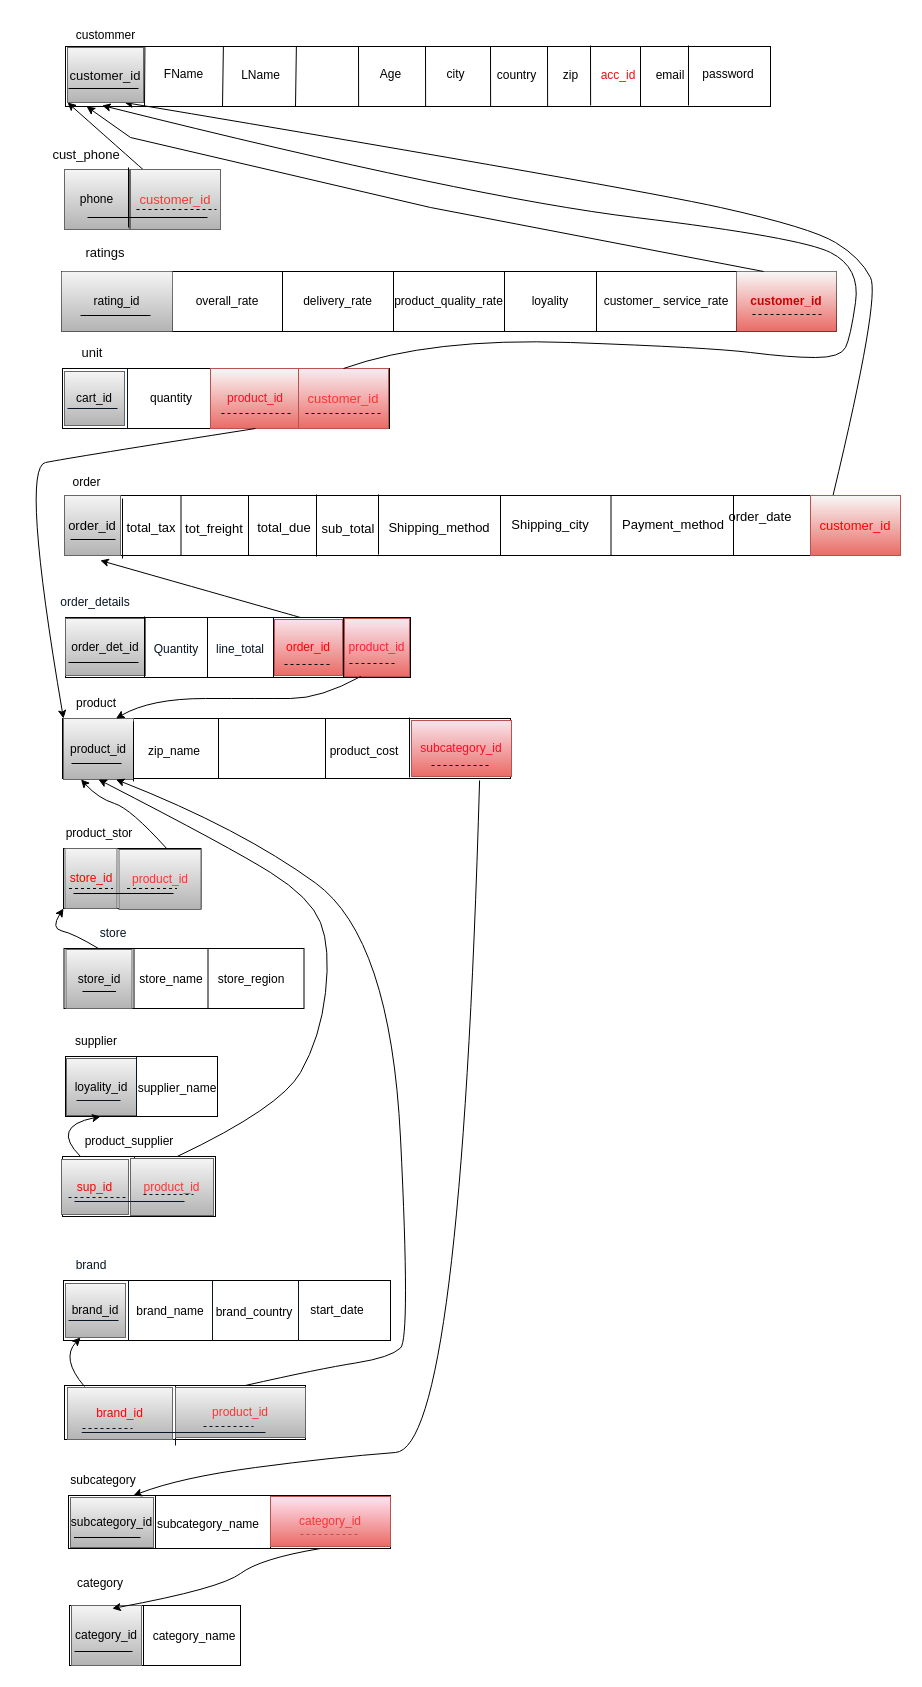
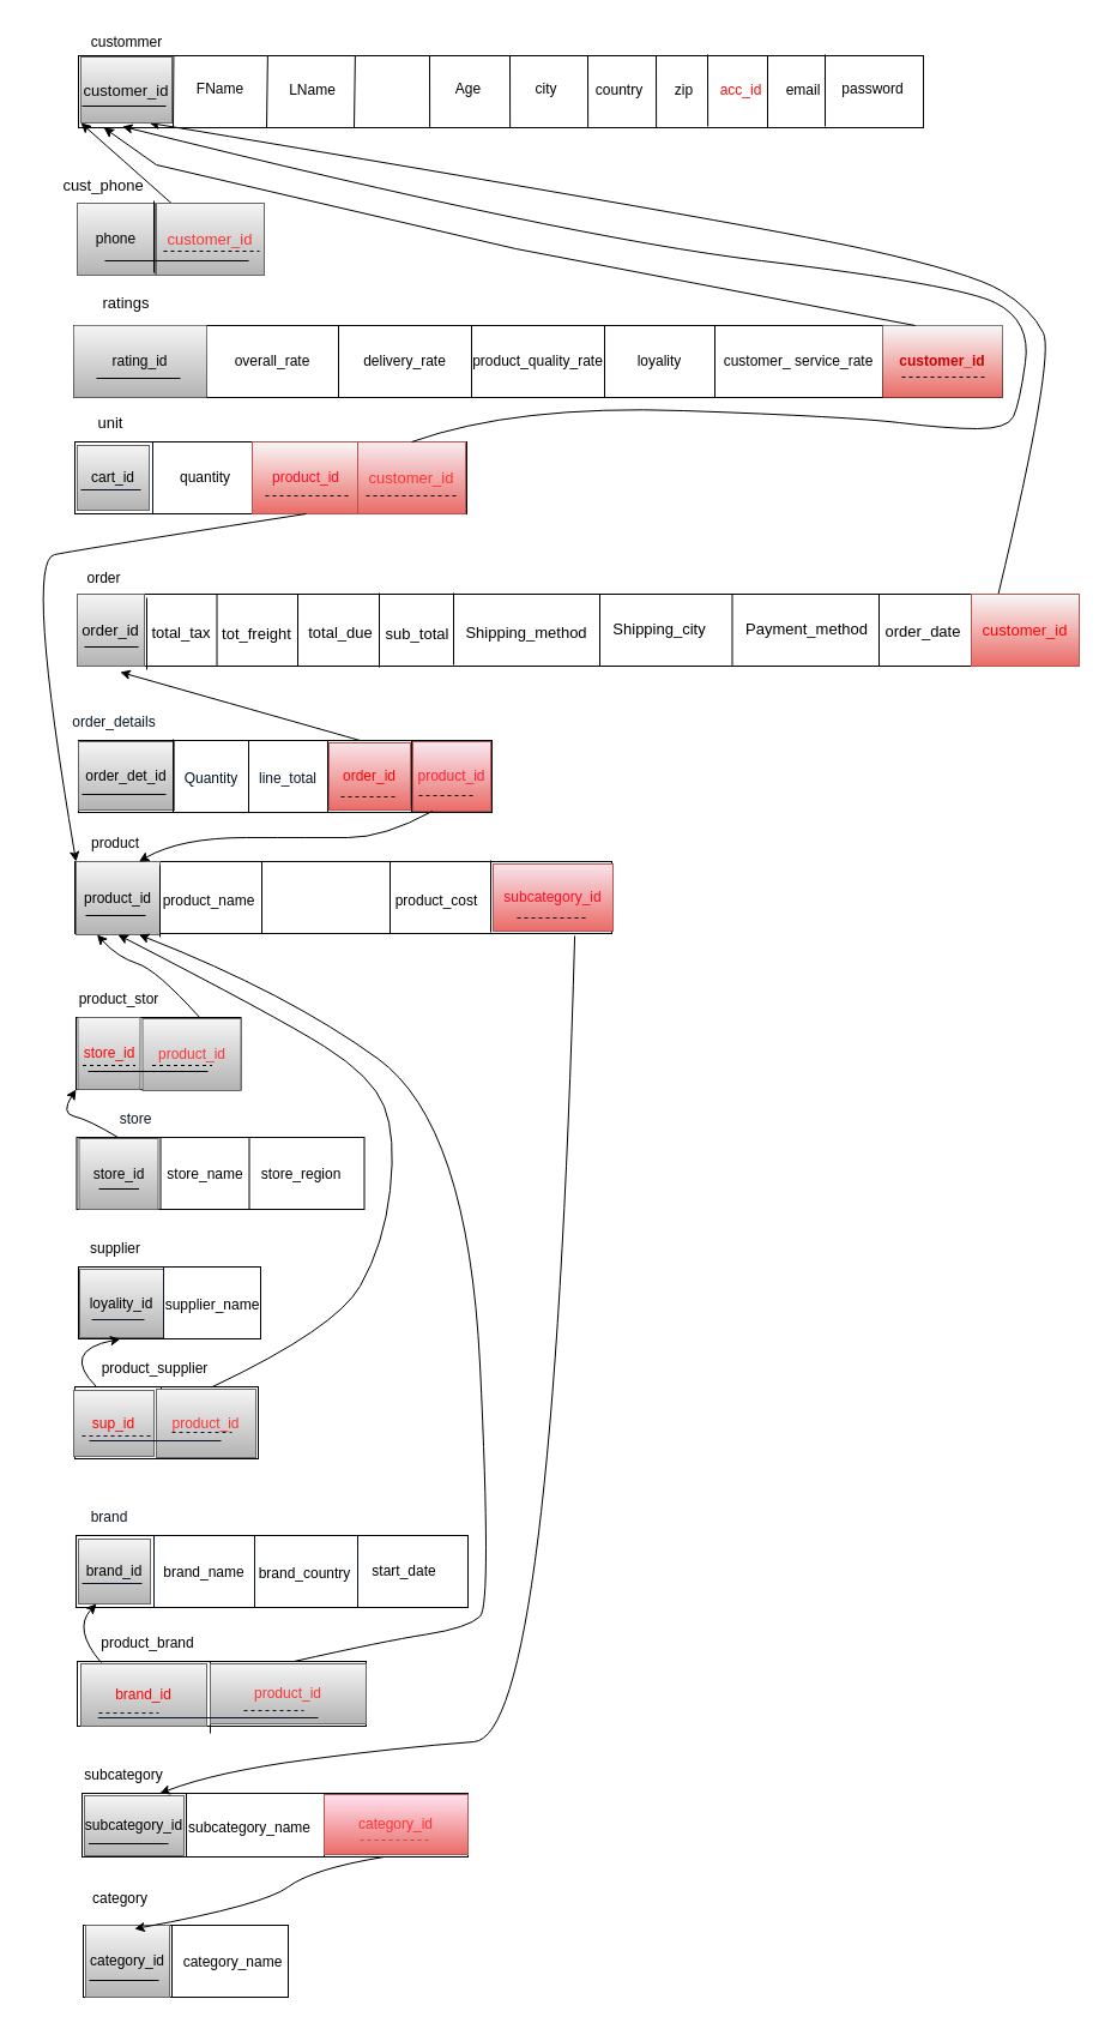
- <mxCell id="45" value="order_date" style="text;html=1;strokeColor=none;fillColor=none;align=center;verticalAlign=middle;whiteSpace=wrap;rounded=0;fontSize=13;" parent="1" vertex="1"><mxGeometry x="730" y="501" width="60" height="30" as="geometry" /></mxCell>
+ <mxCell id="45" value="order_date" style="text;html=1;strokeColor=none;fillColor=none;align=center;verticalAlign=middle;whiteSpace=wrap;rounded=0;fontSize=13;" parent="1" vertex="1"><mxGeometry x="740" y="511" width="60" height="30" as="geometry" /></mxCell>
- <mxCell id="53" value="zip_name" style="text;html=1;strokeColor=none;fillColor=none;align=center;verticalAlign=middle;whiteSpace=wrap;rounded=0;" parent="1" vertex="1"><mxGeometry x="144" y="736" width="60" height="30" as="geometry" /></mxCell>
+ <mxCell id="53" value="product_name" style="text;html=1;strokeColor=none;fillColor=none;align=center;verticalAlign=middle;whiteSpace=wrap;rounded=0;" parent="1" vertex="1"><mxGeometry x="144" y="736" width="60" height="30" as="geometry" /></mxCell>
+ <mxCell id="72" value="product_brand" style="text;html=1;strokeColor=none;fillColor=none;align=center;verticalAlign=middle;whiteSpace=wrap;rounded=0;" parent="1" vertex="1"><mxGeometry x="92.5" y="1355" width="60" height="30" as="geometry" /></mxCell>
